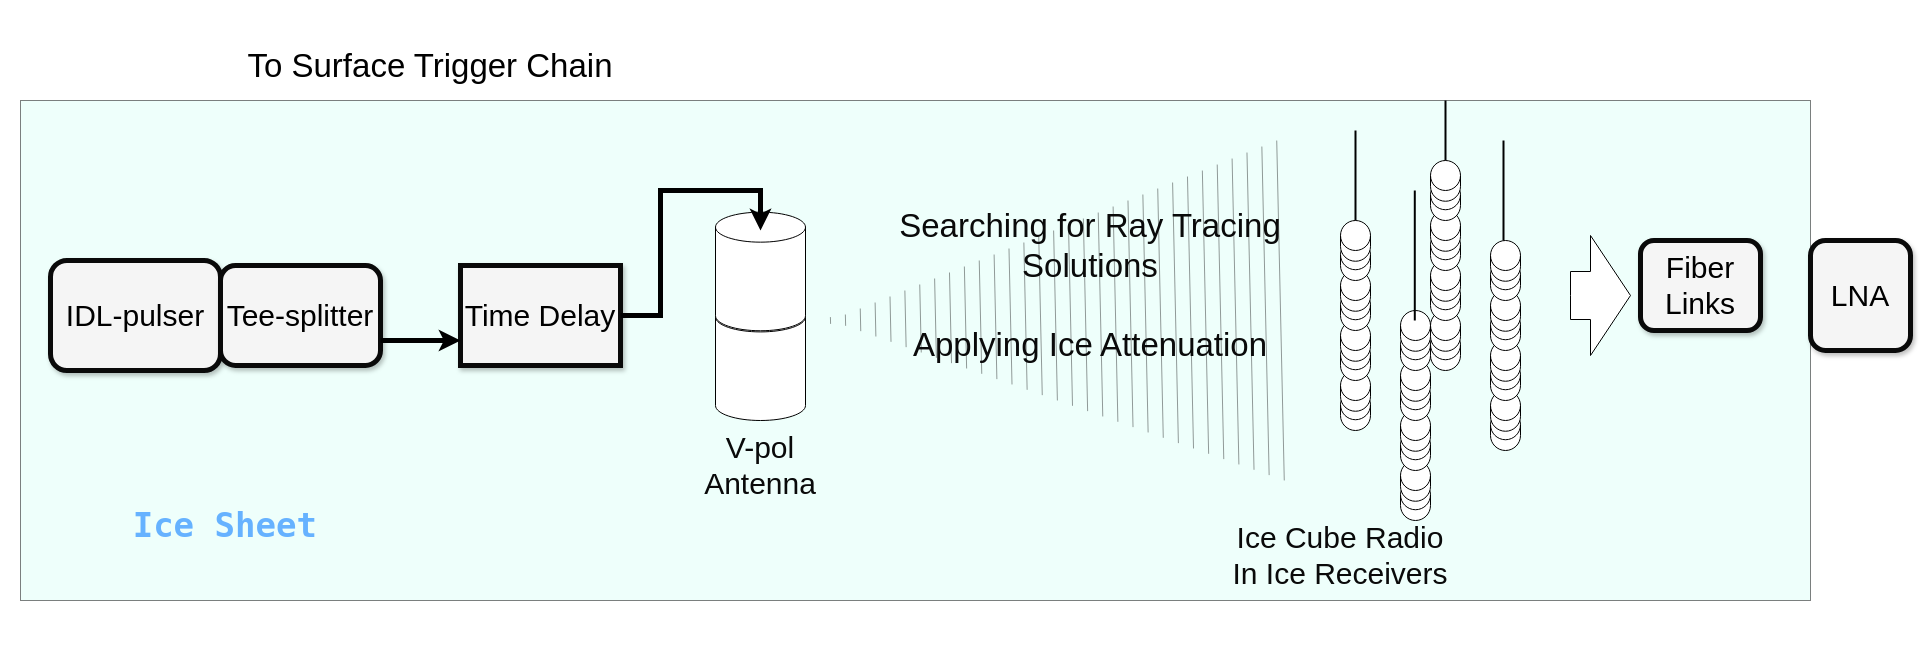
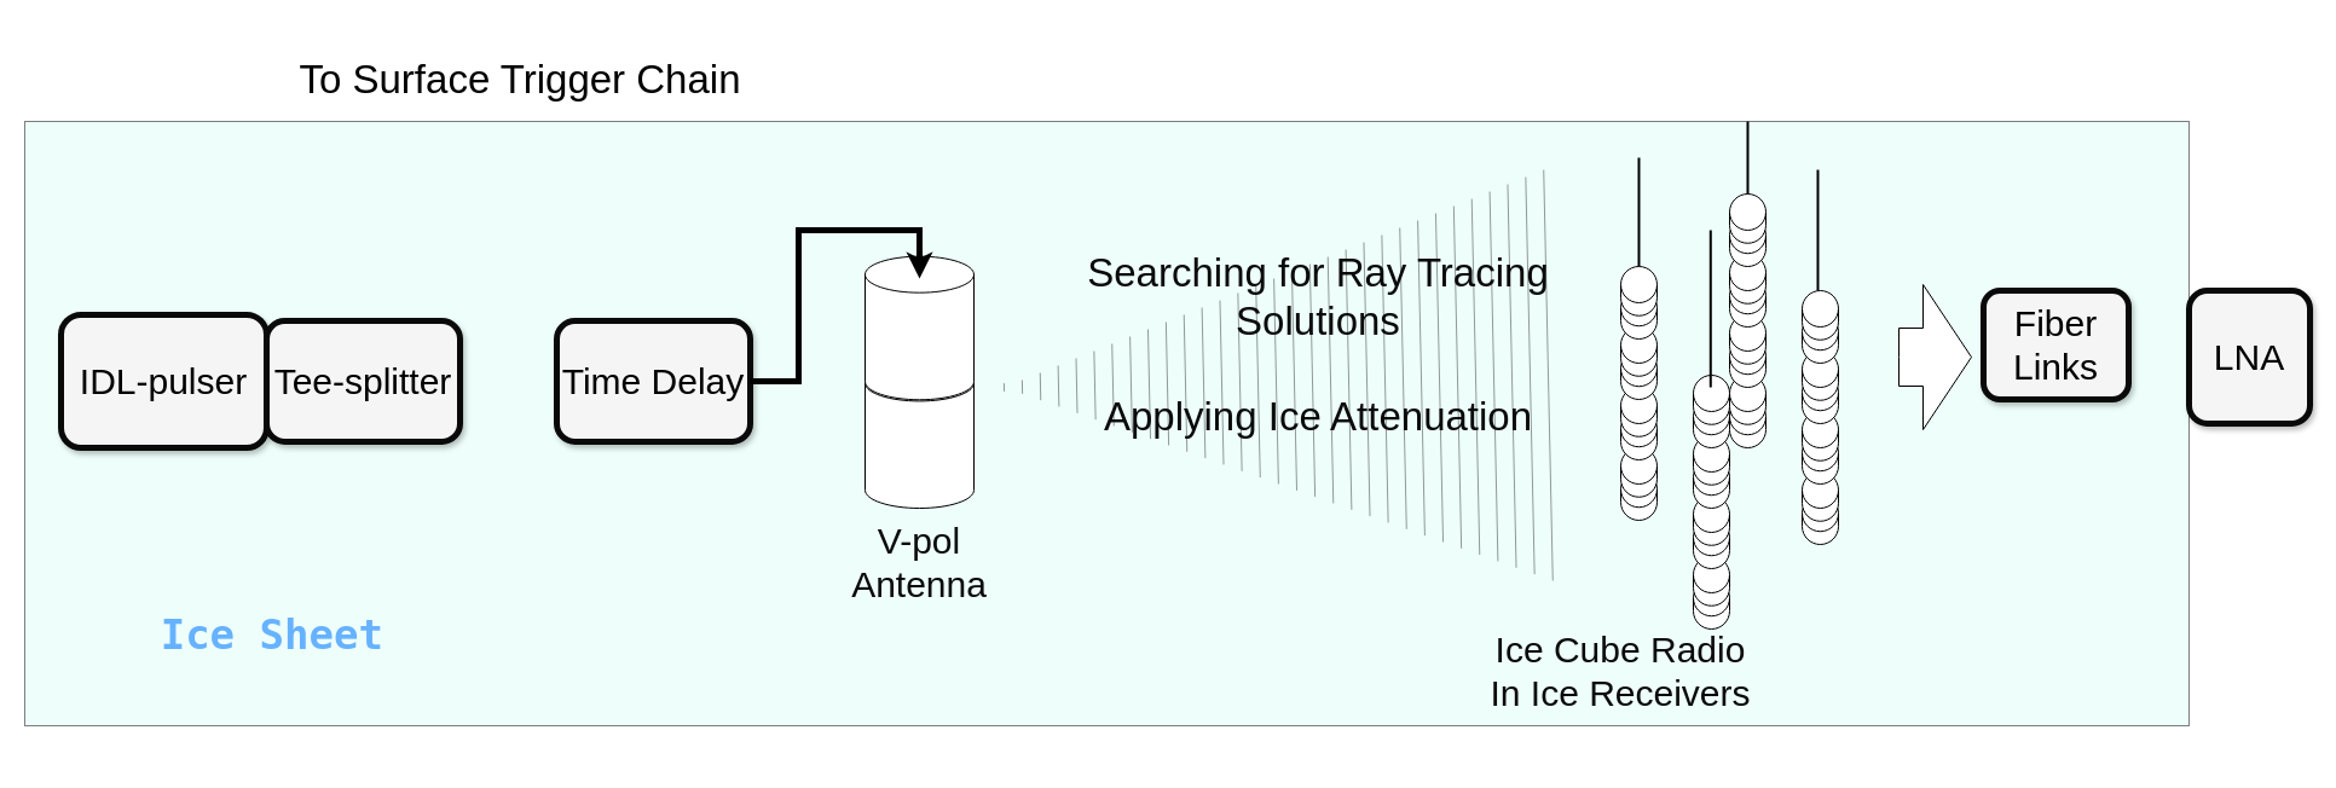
- <mxCell id="67" value="&lt;font style=&quot;font-size: 30px;&quot;&gt;Time Delay&lt;/font&gt;" style="whiteSpace=wrap;html=1;shadow=1;fontSize=19;fillColor=#f5f5f5;strokeColor=#0A0A0A;strokeWidth=5;rounded=0;" parent="1" vertex="1"><mxGeometry x="460" y="265" width="160" height="100" as="geometry" /></mxCell>
+ <mxCell id="67" value="&lt;font style=&quot;font-size: 30px;&quot;&gt;Time Delay&lt;/font&gt;" style="whiteSpace=wrap;html=1;shadow=1;fontSize=19;fillColor=#f5f5f5;strokeColor=#0A0A0A;strokeWidth=5;rounded=1;" parent="1" vertex="1"><mxGeometry x="460" y="265" width="160" height="100" as="geometry" /></mxCell>
- <mxCell id="77" value="" style="endArrow=classic;html=1;rounded=0;exitX=1;exitY=0.75;exitDx=0;exitDy=0;entryX=0;entryY=0.75;entryDx=0;entryDy=0;strokeWidth=5;endFill=1;" parent="1" source="66" target="67" edge="1"><mxGeometry width="50" height="50" relative="1" as="geometry"><mxPoint x="1010" y="220" as="sourcePoint" /><mxPoint x="1060" y="170" as="targetPoint" /></mxGeometry></mxCell>
